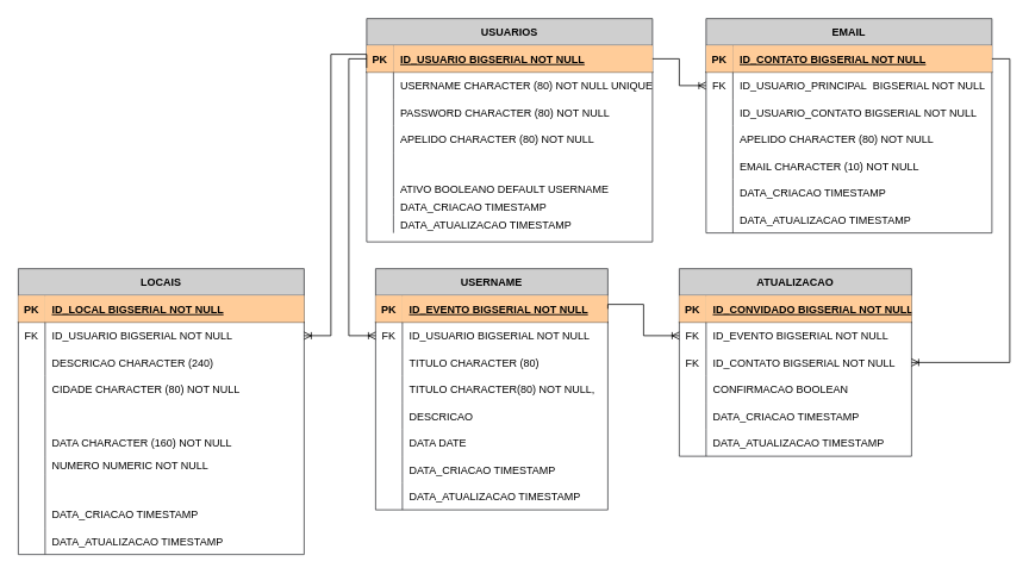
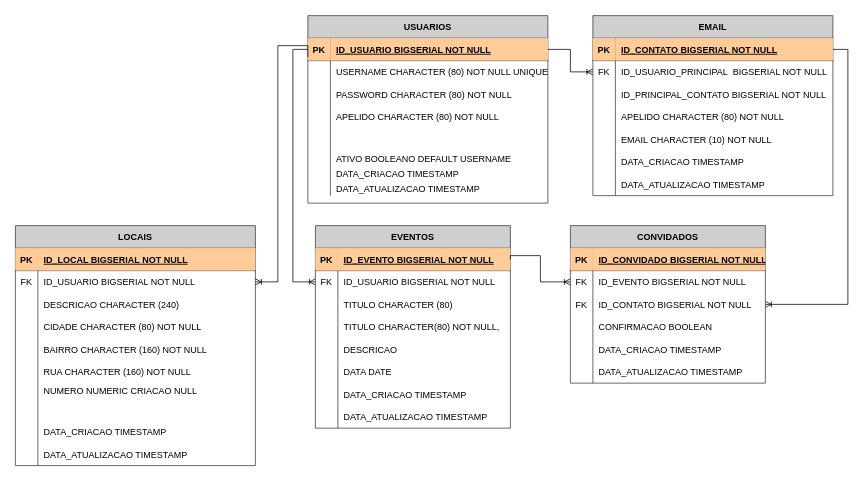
- <mxCell id="113" value="ID_USUARIO_CONTATO BIGSERIAL NOT NULL" style="shape=partialRectangle;overflow=hidden;connectable=0;fillColor=none;top=0;left=0;bottom=0;right=0;align=left;spacingLeft=6;" parent="111" vertex="1"><mxGeometry x="30" width="290" height="30" as="geometry"><mxRectangle width="290" height="30" as="alternateBounds" /></mxGeometry></mxCell>
+ <mxCell id="113" value="ID_PRINCIPAL_CONTATO BIGSERIAL NOT NULL" style="shape=partialRectangle;overflow=hidden;connectable=0;fillColor=none;top=0;left=0;bottom=0;right=0;align=left;spacingLeft=6;" parent="111" vertex="1"><mxGeometry x="30" width="290" height="30" as="geometry"><mxRectangle width="290" height="30" as="alternateBounds" /></mxGeometry></mxCell>
- <mxCell id="26" value="USERNAME" style="shape=table;startSize=30;container=1;collapsible=1;childLayout=tableLayout;fixedRows=1;rowLines=0;fontStyle=1;align=center;resizeLast=1;fillColor=#CFCFCF;strokeColor=#36393d;" parent="1" vertex="1"><mxGeometry x="420" y="300" width="260" height="270" as="geometry" /></mxCell>
+ <mxCell id="26" value="EVENTOS" style="shape=table;startSize=30;container=1;collapsible=1;childLayout=tableLayout;fixedRows=1;rowLines=0;fontStyle=1;align=center;resizeLast=1;fillColor=#CFCFCF;strokeColor=#36393d;" parent="1" vertex="1"><mxGeometry x="420" y="300" width="260" height="270" as="geometry" /></mxCell>
- <mxCell id="81" value="ATUALIZACAO" style="shape=table;startSize=30;container=1;collapsible=1;childLayout=tableLayout;fixedRows=1;rowLines=0;fontStyle=1;align=center;resizeLast=1;fillColor=#CFCFCF;strokeColor=#36393d;" parent="1" vertex="1"><mxGeometry x="760" y="300" width="260" height="210" as="geometry" /></mxCell>
+ <mxCell id="81" value="CONVIDADOS" style="shape=table;startSize=30;container=1;collapsible=1;childLayout=tableLayout;fixedRows=1;rowLines=0;fontStyle=1;align=center;resizeLast=1;fillColor=#CFCFCF;strokeColor=#36393d;" parent="1" vertex="1"><mxGeometry x="760" y="300" width="260" height="210" as="geometry" /></mxCell>
+ <mxCell id="66" value="BAIRRO CHARACTER (160) NOT NULL" style="shape=partialRectangle;overflow=hidden;connectable=0;fillColor=none;top=0;left=0;bottom=0;right=0;align=left;spacingLeft=6;" parent="64" vertex="1"><mxGeometry x="30" width="290" height="30" as="geometry"><mxRectangle width="290" height="30" as="alternateBounds" /></mxGeometry></mxCell>
- <mxCell id="69" value="DATA CHARACTER (160) NOT NULL" style="shape=partialRectangle;overflow=hidden;connectable=0;fillColor=none;top=0;left=0;bottom=0;right=0;align=left;spacingLeft=6;" parent="67" vertex="1"><mxGeometry x="30" width="290" height="30" as="geometry"><mxRectangle width="290" height="30" as="alternateBounds" /></mxGeometry></mxCell>
+ <mxCell id="69" value="RUA CHARACTER (160) NOT NULL" style="shape=partialRectangle;overflow=hidden;connectable=0;fillColor=none;top=0;left=0;bottom=0;right=0;align=left;spacingLeft=6;" parent="67" vertex="1"><mxGeometry x="30" width="290" height="30" as="geometry"><mxRectangle width="290" height="30" as="alternateBounds" /></mxGeometry></mxCell>
- <mxCell id="72" value="NUMERO NUMERIC NOT NULL" style="shape=partialRectangle;overflow=hidden;connectable=0;fillColor=none;top=0;left=0;bottom=0;right=0;align=left;spacingLeft=6;" parent="70" vertex="1"><mxGeometry x="30" width="290" height="20" as="geometry"><mxRectangle width="290" height="20" as="alternateBounds" /></mxGeometry></mxCell>
+ <mxCell id="72" value="NUMERO NUMERIC CRIACAO NULL" style="shape=partialRectangle;overflow=hidden;connectable=0;fillColor=none;top=0;left=0;bottom=0;right=0;align=left;spacingLeft=6;" parent="70" vertex="1"><mxGeometry x="30" width="290" height="20" as="geometry"><mxRectangle width="290" height="20" as="alternateBounds" /></mxGeometry></mxCell>
